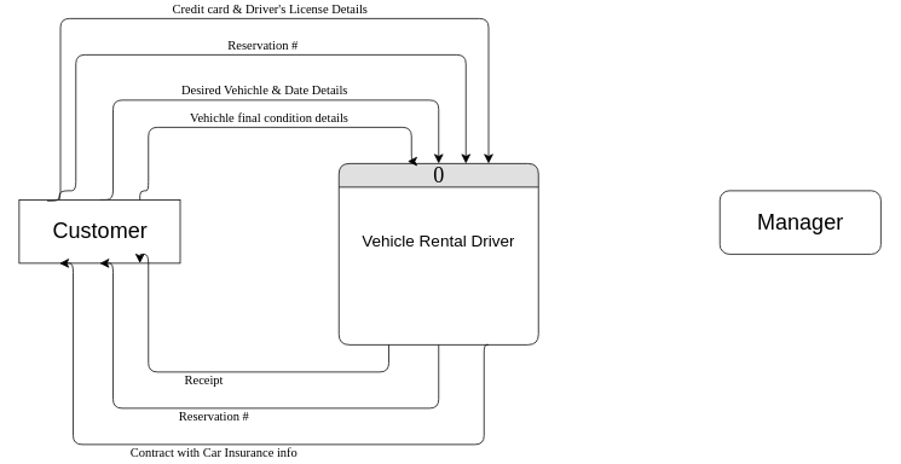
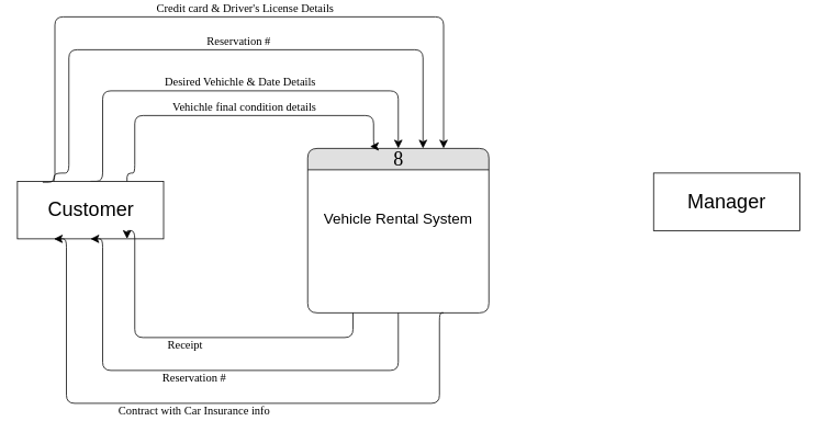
- <mxCell id="2" value="&lt;font style=&quot;font-size: 24px;&quot;&gt;0&lt;/font&gt;" style="swimlane;html=1;fontStyle=0;childLayout=stackLayout;horizontal=1;startSize=26;fillColor=#e0e0e0;horizontalStack=0;resizeParent=1;resizeLast=0;collapsible=1;marginBottom=0;swimlaneFillColor=#ffffff;align=center;rounded=1;shadow=0;comic=0;labelBackgroundColor=none;strokeWidth=1;fontFamily=Verdana;fontSize=12" parent="1" vertex="1"><mxGeometry x="373" y="180" width="220" height="200" as="geometry" /></mxCell>
+ <mxCell id="2" value="&lt;font style=&quot;font-size: 24px;&quot;&gt;8&lt;/font&gt;" style="swimlane;html=1;fontStyle=0;childLayout=stackLayout;horizontal=1;startSize=26;fillColor=#e0e0e0;horizontalStack=0;resizeParent=1;resizeLast=0;collapsible=1;marginBottom=0;swimlaneFillColor=#ffffff;align=center;rounded=1;shadow=0;comic=0;labelBackgroundColor=none;strokeWidth=1;fontFamily=Verdana;fontSize=12" parent="1" vertex="1"><mxGeometry x="373" y="180" width="220" height="200" as="geometry" /></mxCell>
- <mxCell id="3" value="&lt;font style=&quot;font-size: 18px;&quot;&gt;&lt;br&gt;&lt;br&gt;Vehicle Rental Driver&lt;/font&gt;" style="text;html=1;strokeColor=none;fillColor=none;spacingLeft=4;spacingRight=4;whiteSpace=wrap;overflow=hidden;rotatable=0;points=[[0,0.5],[1,0.5]];portConstraint=eastwest;align=center;" parent="2" vertex="1"><mxGeometry y="26" width="220" height="104" as="geometry" /></mxCell>
+ <mxCell id="3" value="&lt;font style=&quot;font-size: 18px;&quot;&gt;&lt;br&gt;&lt;br&gt;Vehicle Rental System&lt;/font&gt;" style="text;html=1;strokeColor=none;fillColor=none;spacingLeft=4;spacingRight=4;whiteSpace=wrap;overflow=hidden;rotatable=0;points=[[0,0.5],[1,0.5]];portConstraint=eastwest;align=center;" parent="2" vertex="1"><mxGeometry y="26" width="220" height="104" as="geometry" /></mxCell>
- <mxCell id="6" value="Manager" style="whiteSpace=wrap;html=1;fontSize=24;rounded=1;" parent="1" vertex="1"><mxGeometry x="793" y="210" width="177.5" height="70" as="geometry" /></mxCell>
+ <mxCell id="6" value="Manager" style="rounded=0;whiteSpace=wrap;html=1;fontSize=24;" parent="1" vertex="1"><mxGeometry x="793" y="210" width="177.5" height="70" as="geometry" /></mxCell>
